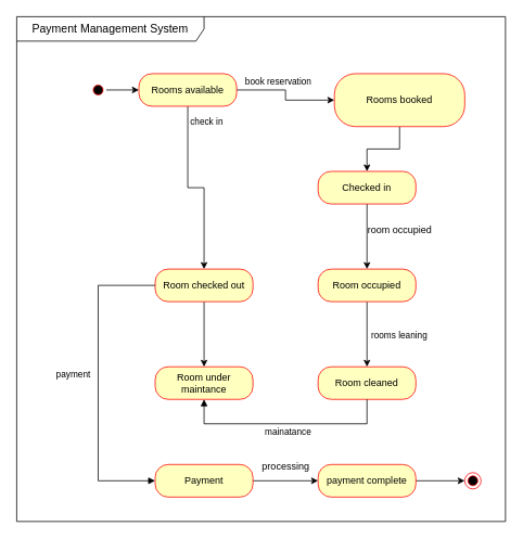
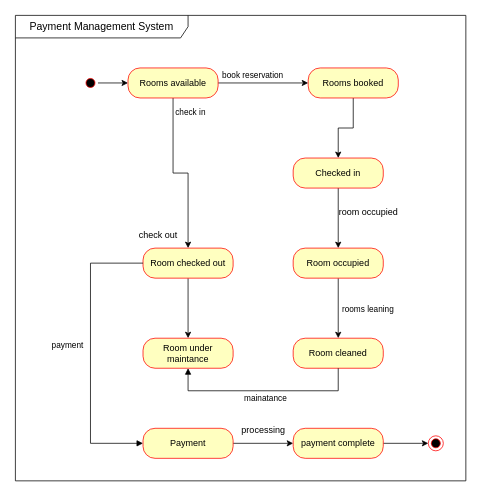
- <mxCell id="11" value="Rooms booked" style="rounded=1;whiteSpace=wrap;html=1;arcSize=40;fontColor=#000000;fillColor=#ffffc0;strokeColor=#ff0000;" vertex="1" parent="1"><mxGeometry x="410" y="90" width="160" height="65" as="geometry" /></mxCell>
+ <mxCell id="11" value="Rooms booked" style="rounded=1;whiteSpace=wrap;html=1;arcSize=40;fontColor=#000000;fillColor=#ffffc0;strokeColor=#ff0000;" vertex="1" parent="1"><mxGeometry x="410" y="90" width="120" height="40" as="geometry" /></mxCell>
+ <mxCell id="28" value="check out" style="text;html=1;align=center;verticalAlign=middle;resizable=0;points=[];autosize=1;strokeColor=none;fillColor=none;" vertex="1" parent="1"><mxGeometry x="175" y="298" width="70" height="30" as="geometry" /></mxCell>
